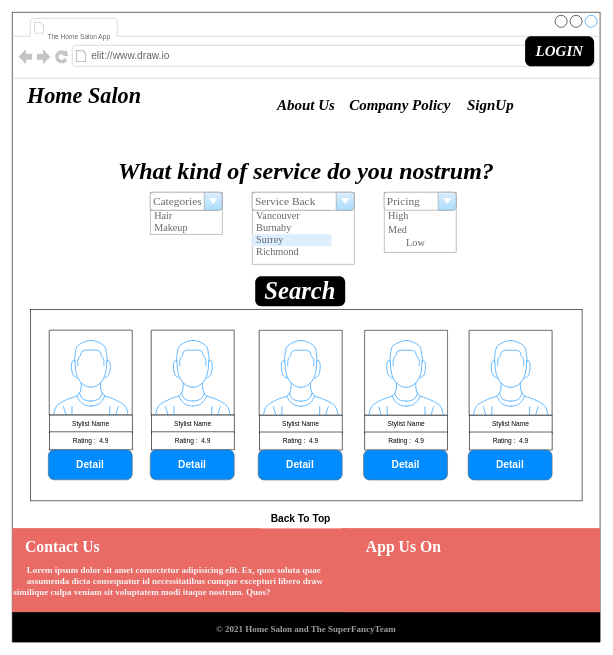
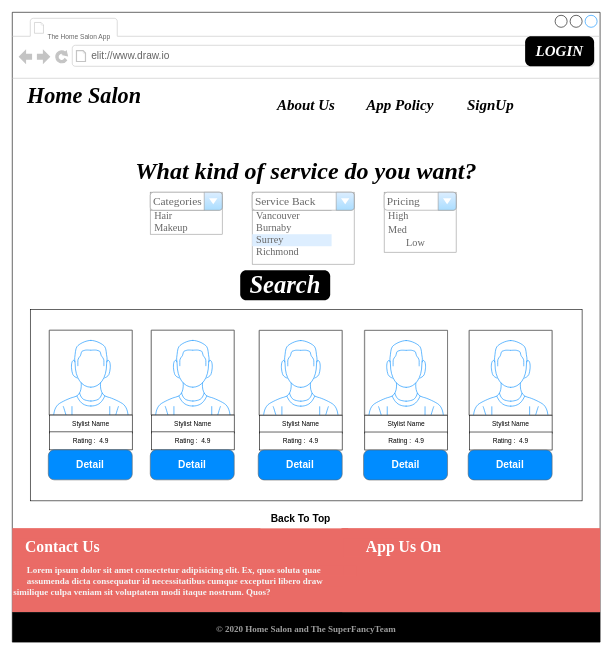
- <mxCell id="8" value="&lt;font face=&quot;italic&quot; style=&quot;font-size: 25px&quot;&gt;Company Policy&lt;/font&gt;" style="strokeWidth=1;shadow=0;dashed=0;align=center;html=1;shape=mxgraph.mockup.buttons.button;mainText=;buttonStyle=round;fontSize=25;fontStyle=3;whiteSpace=wrap;rounded=0;sketch=0;horizontal=1;labelBackgroundColor=none;fillColor=none;strokeColor=none;" parent="2" vertex="1"><mxGeometry x="553.75" y="130" width="185" height="50" as="geometry" /></mxCell>
+ <mxCell id="8" value="&lt;font face=&quot;italic&quot; style=&quot;font-size: 25px&quot;&gt;App Policy&lt;/font&gt;" style="strokeWidth=1;shadow=0;dashed=0;align=center;html=1;shape=mxgraph.mockup.buttons.button;mainText=;buttonStyle=round;fontSize=25;fontStyle=3;whiteSpace=wrap;rounded=0;sketch=0;horizontal=1;labelBackgroundColor=none;fillColor=none;strokeColor=none;" parent="2" vertex="1"><mxGeometry x="553.75" y="130" width="185" height="50" as="geometry" /></mxCell>
- <mxCell id="5" value="&lt;font face=&quot;italic&quot; size=&quot;1&quot;&gt;&lt;b&gt;&lt;i style=&quot;font-size: 40px ; background-color: rgb(255 , 255 , 255)&quot;&gt;What kind&lt;font color=&quot;#ffffff&quot;&gt; &lt;/font&gt;of service do you nostrum?&lt;/i&gt;&lt;/b&gt;&lt;/font&gt;" style="text;html=1;strokeColor=none;fillColor=none;align=center;verticalAlign=middle;whiteSpace=wrap;rounded=0;sketch=0;fontColor=#000000;" parent="2" vertex="1"><mxGeometry x="125" y="190" width="730" height="150" as="geometry" /></mxCell>
+ <mxCell id="5" value="&lt;font face=&quot;italic&quot; size=&quot;1&quot;&gt;&lt;b&gt;&lt;i style=&quot;font-size: 40px ; background-color: rgb(255 , 255 , 255)&quot;&gt;What kind&lt;font color=&quot;#ffffff&quot;&gt; &lt;/font&gt;of service do you want?&lt;/i&gt;&lt;/b&gt;&lt;/font&gt;" style="text;html=1;strokeColor=none;fillColor=none;align=center;verticalAlign=middle;whiteSpace=wrap;rounded=0;sketch=0;fontColor=#000000;" parent="2" vertex="1"><mxGeometry x="125" y="190" width="730" height="150" as="geometry" /></mxCell>
- <mxCell id="17" value="&lt;font face=&quot;italic&quot; size=&quot;1&quot;&gt;&lt;i style=&quot;font-size: 41px&quot;&gt;Search&lt;/i&gt;&lt;/font&gt;" style="strokeWidth=1;shadow=0;dashed=0;align=center;html=1;shape=mxgraph.mockup.buttons.button;fontColor=#ffffff;mainText=;buttonStyle=round;fontSize=17;fontStyle=1;whiteSpace=wrap;rounded=0;labelBackgroundColor=none;sketch=0;strokeColor=none;fillColor=#000000;" parent="2" vertex="1"><mxGeometry x="405" y="440" width="150" height="50" as="geometry" /></mxCell>
+ <mxCell id="17" value="&lt;font face=&quot;italic&quot; size=&quot;1&quot;&gt;&lt;i style=&quot;font-size: 41px&quot;&gt;Search&lt;/i&gt;&lt;/font&gt;" style="strokeWidth=1;shadow=0;dashed=0;align=center;html=1;shape=mxgraph.mockup.buttons.button;fontColor=#ffffff;mainText=;buttonStyle=round;fontSize=17;fontStyle=1;whiteSpace=wrap;rounded=0;labelBackgroundColor=none;sketch=0;strokeColor=none;fillColor=#000000;" parent="2" vertex="1"><mxGeometry x="380" y="430" width="150" height="50" as="geometry" /></mxCell>
- <mxCell id="12" value="&lt;h5 class=&quot;white-text&quot; style=&quot;box-sizing: inherit; line-height: 27.06px; font-size: 1.64rem; margin: 1.093rem 0px 0.656rem;&quot;&gt;&lt;span style=&quot;color: rgb(158 , 158 , 158) ; font-size: 15px ; background-color: rgb(0 , 0 , 0)&quot;&gt;&lt;font face=&quot;italic&quot;&gt;© 2021 Home Salon and The SuperFancyTeam&lt;/font&gt;&lt;/span&gt;&lt;/h5&gt;" style="text;spacingTop=-5;whiteSpace=wrap;html=1;align=center;fontSize=12;fontFamily=Helvetica;rounded=0;labelBackgroundColor=none;sketch=0;fillColor=#000000;verticalAlign=middle;" parent="2" vertex="1"><mxGeometry y="1000" width="980" height="50" as="geometry" /></mxCell>
+ <mxCell id="12" value="&lt;h5 class=&quot;white-text&quot; style=&quot;box-sizing: inherit; line-height: 27.06px; font-size: 1.64rem; margin: 1.093rem 0px 0.656rem;&quot;&gt;&lt;span style=&quot;color: rgb(158 , 158 , 158) ; font-size: 15px ; background-color: rgb(0 , 0 , 0)&quot;&gt;&lt;font face=&quot;italic&quot;&gt;© 2020 Home Salon and The SuperFancyTeam&lt;/font&gt;&lt;/span&gt;&lt;/h5&gt;" style="text;spacingTop=-5;whiteSpace=wrap;html=1;align=center;fontSize=12;fontFamily=Helvetica;rounded=0;labelBackgroundColor=none;sketch=0;fillColor=#000000;verticalAlign=middle;" parent="2" vertex="1"><mxGeometry y="1000" width="980" height="50" as="geometry" /></mxCell>
